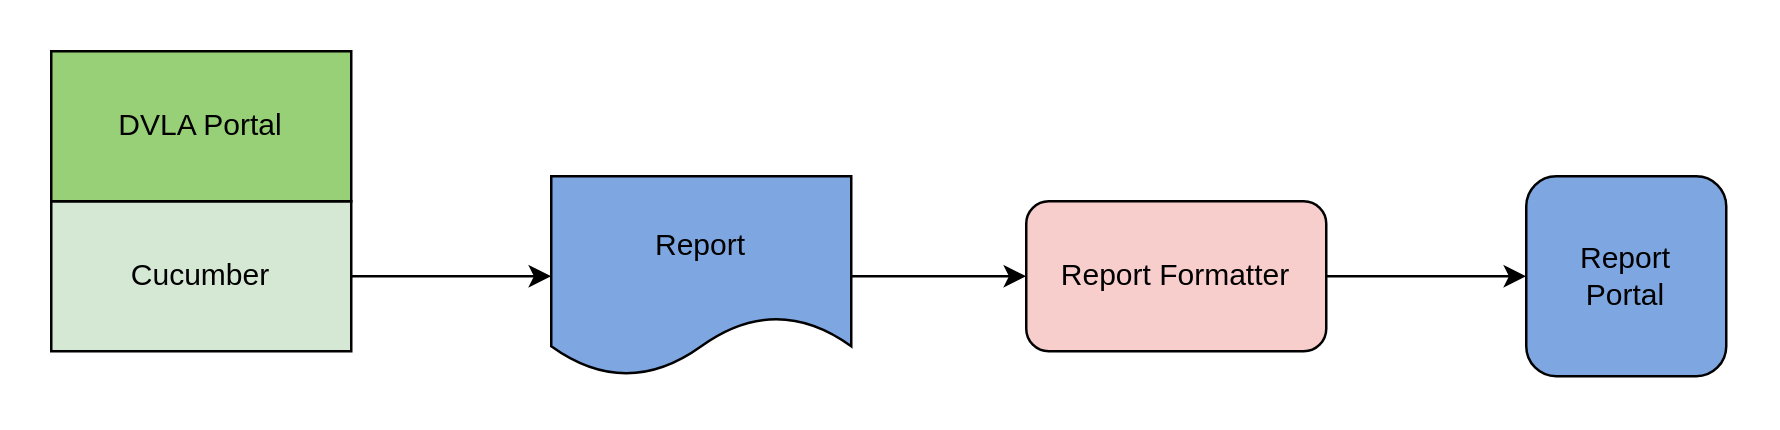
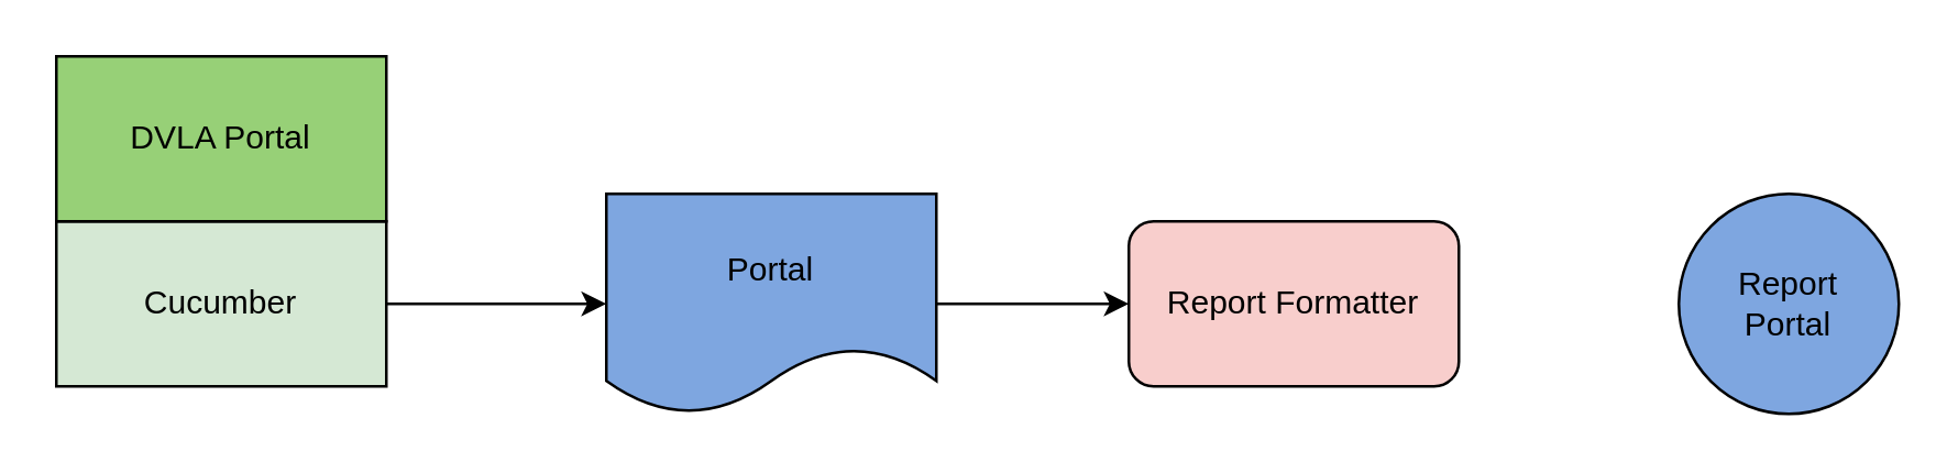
- <mxCell id="7" value="Report" style="shape=document;whiteSpace=wrap;html=1;boundedLbl=1;fillColor=#7EA6E0;" parent="1" vertex="1"><mxGeometry x="220" y="70" width="120" height="80" as="geometry" /></mxCell>
+ <mxCell id="7" value="Portal" style="shape=document;whiteSpace=wrap;html=1;boundedLbl=1;fillColor=#7EA6E0;" parent="1" vertex="1"><mxGeometry x="220" y="70" width="120" height="80" as="geometry" /></mxCell>
- <mxCell id="8" style="edgeStyle=orthogonalEdgeStyle;rounded=0;orthogonalLoop=1;jettySize=auto;html=1;entryX=0;entryY=0.5;entryDx=0;entryDy=0;" parent="1" source="9" target="5" edge="1"><mxGeometry relative="1" as="geometry" /></mxCell>
- <mxCell id="5" value="Report&lt;br&gt;Portal" style="whiteSpace=wrap;html=1;aspect=fixed;fillColor=#7EA6E0;rounded=1;" parent="1" vertex="1"><mxGeometry x="610" y="70" width="80" height="80" as="geometry" /></mxCell>
+ <mxCell id="5" value="Report&lt;br&gt;Portal" style="ellipse;whiteSpace=wrap;html=1;aspect=fixed;fillColor=#7EA6E0;" parent="1" vertex="1"><mxGeometry x="610" y="70" width="80" height="80" as="geometry" /></mxCell>
